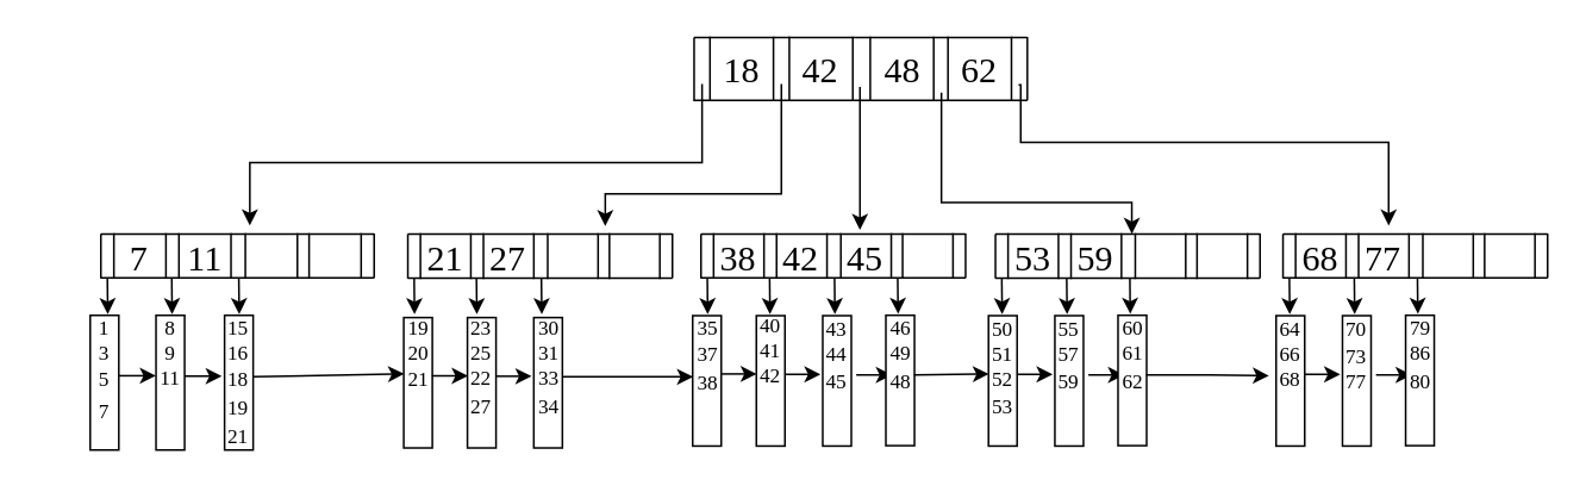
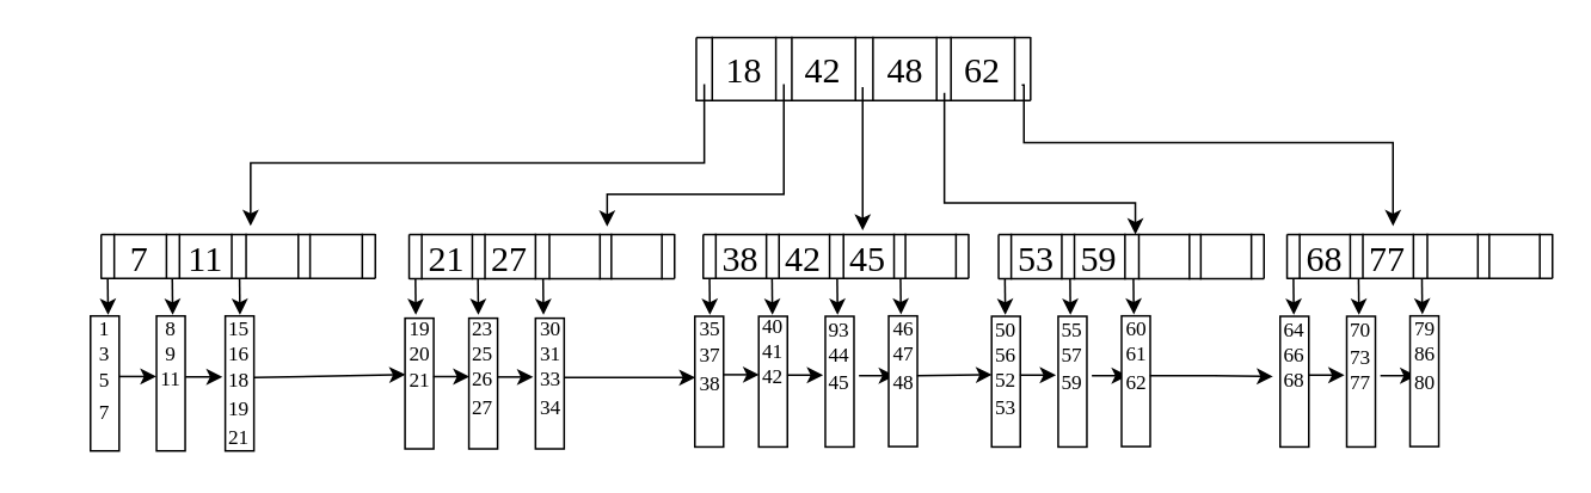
- <mxCell id="107" value="&lt;font style=&quot;font-size: 11.5px;&quot;&gt;43&lt;/font&gt;" style="text;html=1;strokeColor=none;fillColor=none;align=center;verticalAlign=middle;whiteSpace=wrap;rounded=0;container=0;fontFamily=Times New Roman;fontSize=11.5;" vertex="1" parent="1"><mxGeometry x="460.399" y="175.901" width="15.531" height="15.258" as="geometry" /></mxCell>
+ <mxCell id="107" value="&lt;font style=&quot;font-size: 11.5px;&quot;&gt;93&lt;/font&gt;" style="text;html=1;strokeColor=none;fillColor=none;align=center;verticalAlign=middle;whiteSpace=wrap;rounded=0;container=0;fontFamily=Times New Roman;fontSize=11.5;" vertex="1" parent="1"><mxGeometry x="460.399" y="175.901" width="15.531" height="15.258" as="geometry" /></mxCell>
- <mxCell id="114" value="&lt;font style=&quot;font-size: 11.5px;&quot;&gt;49&lt;/font&gt;" style="text;html=1;strokeColor=none;fillColor=none;align=center;verticalAlign=middle;whiteSpace=wrap;rounded=0;container=0;fontFamily=Times New Roman;fontSize=11.5;" vertex="1" parent="1"><mxGeometry x="495.759" y="189.329" width="15.531" height="15.926" as="geometry" /></mxCell>
+ <mxCell id="114" value="&lt;font style=&quot;font-size: 11.5px;&quot;&gt;47&lt;/font&gt;" style="text;html=1;strokeColor=none;fillColor=none;align=center;verticalAlign=middle;whiteSpace=wrap;rounded=0;container=0;fontFamily=Times New Roman;fontSize=11.5;" vertex="1" parent="1"><mxGeometry x="495.759" y="189.329" width="15.531" height="15.926" as="geometry" /></mxCell>
- <mxCell id="124" value="&lt;font style=&quot;font-size: 11.5px;&quot;&gt;&lt;span style=&quot;font-size: 11.5px;&quot;&gt;51&lt;/span&gt;&lt;/font&gt;" style="text;html=1;strokeColor=none;fillColor=none;align=center;verticalAlign=middle;whiteSpace=wrap;rounded=0;container=0;fontFamily=Times New Roman;fontSize=11.5;" vertex="1" parent="1"><mxGeometry x="553.218" y="189.549" width="15.531" height="15.926" as="geometry" /></mxCell>
+ <mxCell id="124" value="&lt;font style=&quot;font-size: 11.5px;&quot;&gt;&lt;span style=&quot;font-size: 11.5px;&quot;&gt;56&lt;/span&gt;&lt;/font&gt;" style="text;html=1;strokeColor=none;fillColor=none;align=center;verticalAlign=middle;whiteSpace=wrap;rounded=0;container=0;fontFamily=Times New Roman;fontSize=11.5;" vertex="1" parent="1"><mxGeometry x="553.218" y="189.549" width="15.531" height="15.926" as="geometry" /></mxCell>
- <mxCell id="92" value="&lt;font style=&quot;font-size: 11.5px;&quot;&gt;&lt;span style=&quot;font-size: 11.5px;&quot;&gt;22&lt;/span&gt;&lt;/font&gt;" style="text;html=1;strokeColor=none;fillColor=none;align=center;verticalAlign=middle;whiteSpace=wrap;rounded=0;container=0;fontFamily=Times New Roman;fontSize=11.5;" vertex="1" parent="1"><mxGeometry x="261.471" y="203.108" width="15.531" height="15.19" as="geometry" /></mxCell>
+ <mxCell id="92" value="&lt;font style=&quot;font-size: 11.5px;&quot;&gt;&lt;span style=&quot;font-size: 11.5px;&quot;&gt;26&lt;/span&gt;&lt;/font&gt;" style="text;html=1;strokeColor=none;fillColor=none;align=center;verticalAlign=middle;whiteSpace=wrap;rounded=0;container=0;fontFamily=Times New Roman;fontSize=11.5;" vertex="1" parent="1"><mxGeometry x="261.471" y="203.108" width="15.531" height="15.19" as="geometry" /></mxCell>
